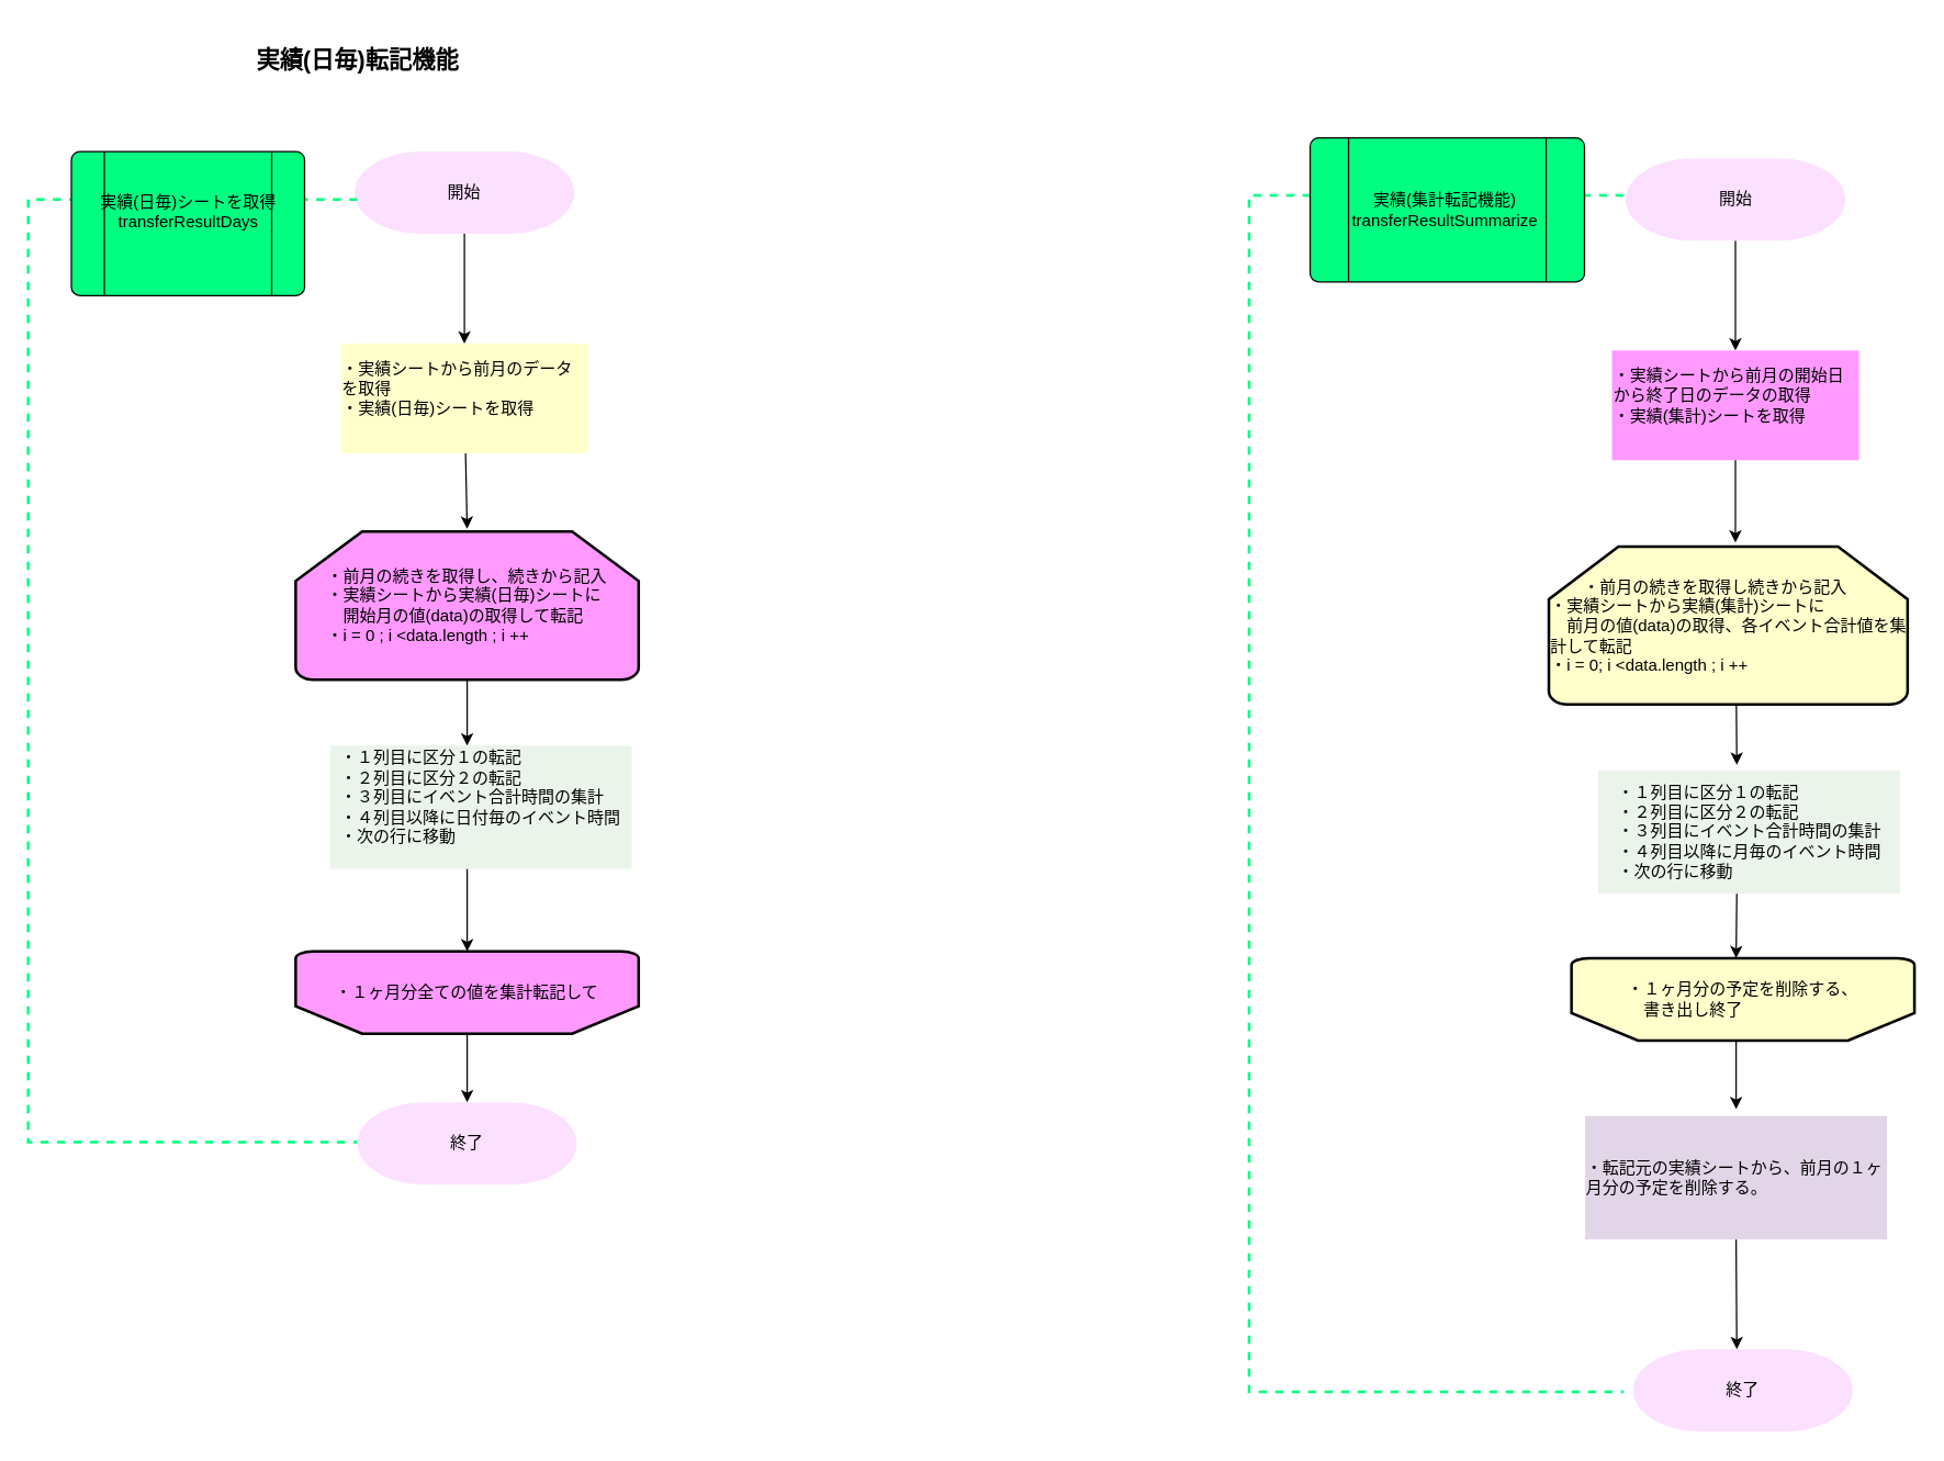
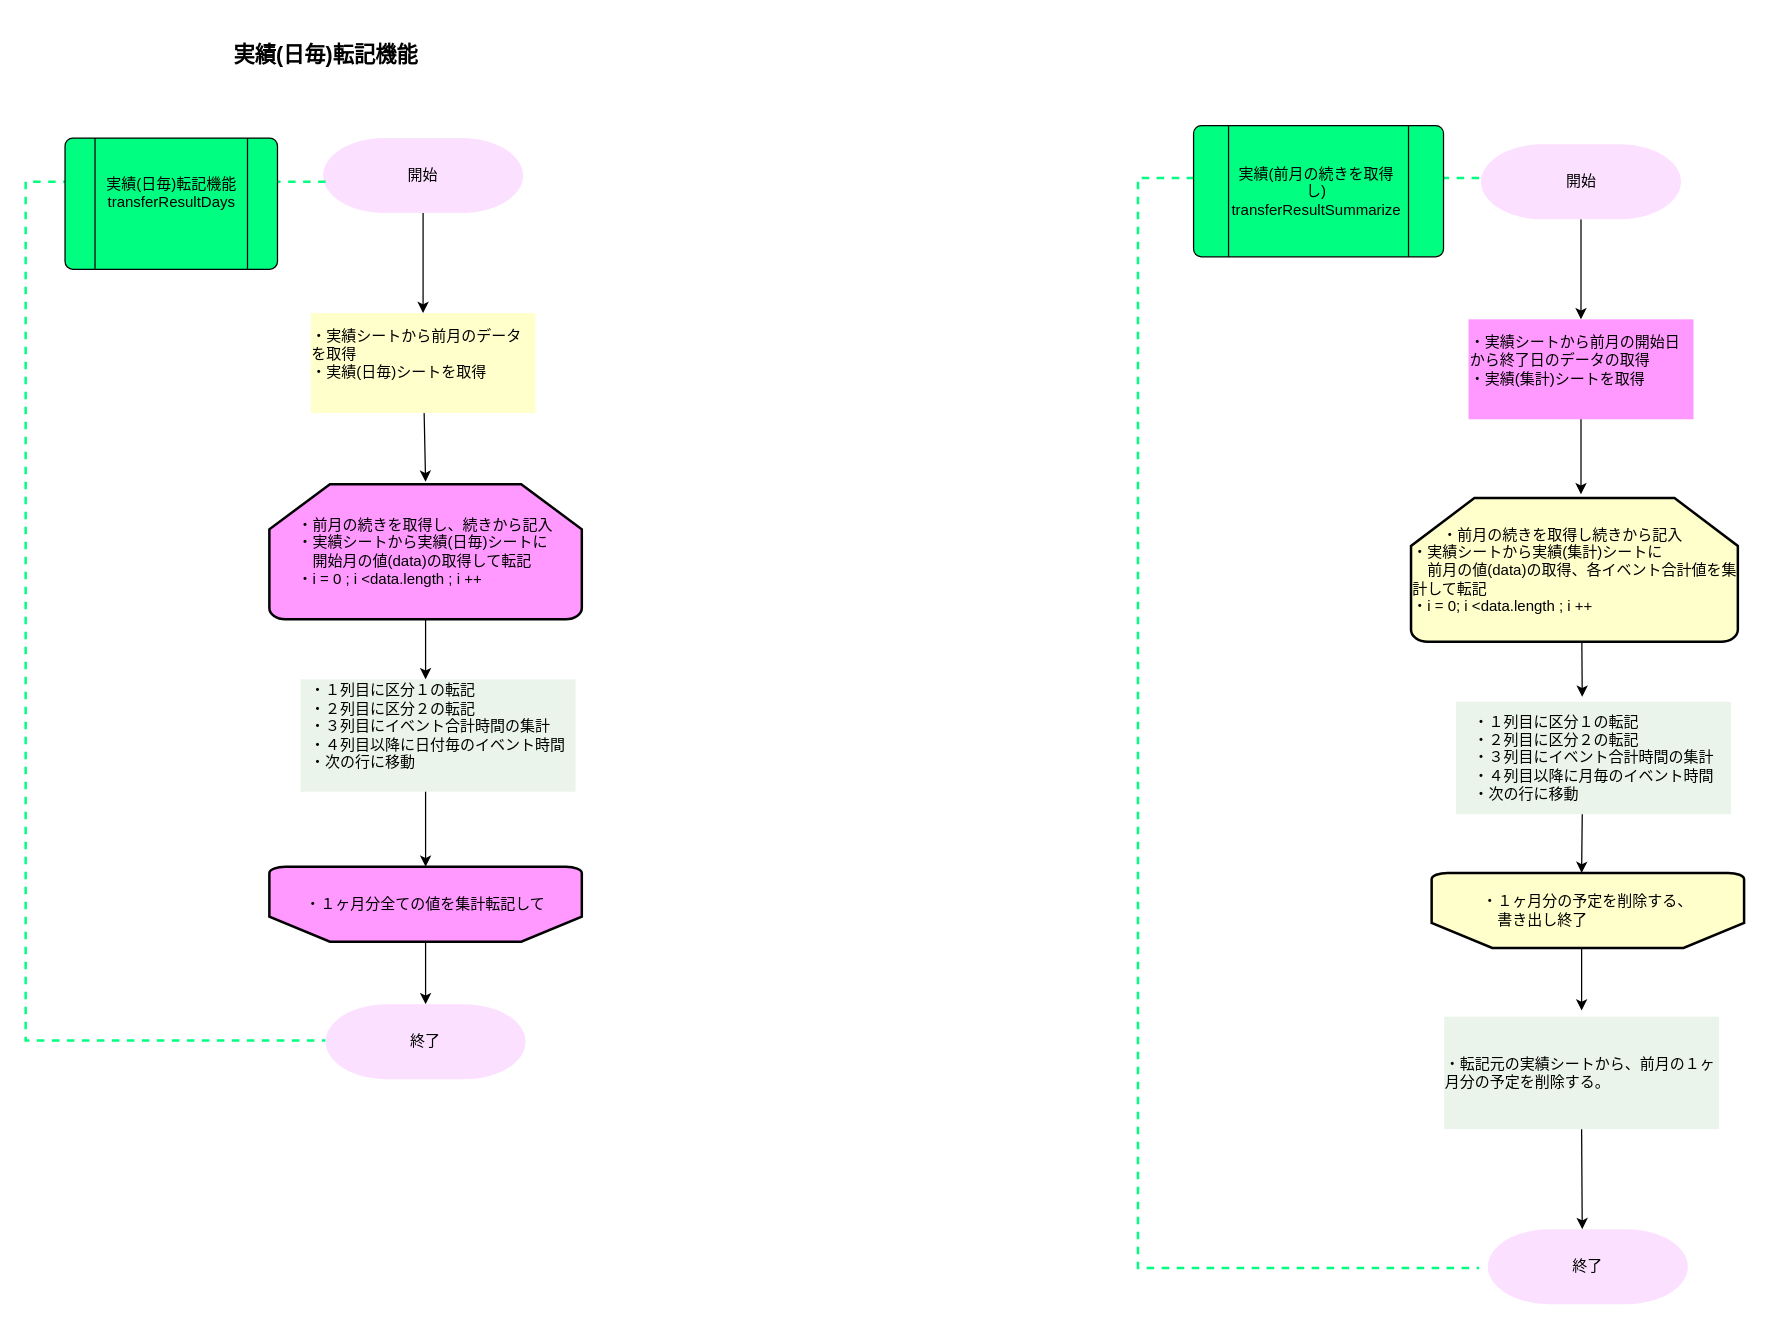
- <mxCell id="33" value="実績(集計転記機能)&lt;br&gt;transferResultSummarize" style="text;strokeColor=none;align=center;fillColor=none;html=1;verticalAlign=middle;whiteSpace=wrap;rounded=0;fontColor=#000000;" parent="1" vertex="1"><mxGeometry x="998" y="110" width="110" height="85" as="geometry" /></mxCell>
+ <mxCell id="33" value="実績(前月の続きを取得し)&lt;br&gt;transferResultSummarize" style="text;strokeColor=none;align=center;fillColor=none;html=1;verticalAlign=middle;whiteSpace=wrap;rounded=0;fontColor=#000000;" parent="1" vertex="1"><mxGeometry x="998" y="110" width="110" height="85" as="geometry" /></mxCell>
- <mxCell id="7" value="実績(日毎)シートを取得&lt;br&gt;transferResultDays" style="text;strokeColor=none;align=center;fillColor=none;html=1;verticalAlign=middle;whiteSpace=wrap;rounded=0;dashed=1;labelBackgroundColor=none;fontSize=12;fontColor=#000000;" parent="1" vertex="1"><mxGeometry x="71.5" y="120" width="130" height="67.5" as="geometry" /></mxCell>
+ <mxCell id="7" value="実績(日毎)転記機能&lt;br&gt;transferResultDays" style="text;strokeColor=none;align=center;fillColor=none;html=1;verticalAlign=middle;whiteSpace=wrap;rounded=0;dashed=1;labelBackgroundColor=none;fontSize=12;fontColor=#000000;" parent="1" vertex="1"><mxGeometry x="71.5" y="120" width="130" height="67.5" as="geometry" /></mxCell>
- <mxCell id="29" value="&lt;div style=&quot;text-align: left;&quot;&gt;・転記元の実績シートから、前月の１ヶ月分の予定を削除する。&lt;/div&gt;&lt;div style=&quot;text-align: left;&quot;&gt;&lt;/div&gt;" style="whiteSpace=wrap;html=1;fillColor=#e1d5e7;strokeColor=none;fontColor=#000000;strokeWidth=2;" parent="1" vertex="1"><mxGeometry x="1155" y="813" width="220" height="90" as="geometry" /></mxCell>
+ <mxCell id="29" value="&lt;div style=&quot;text-align: left;&quot;&gt;・転記元の実績シートから、前月の１ヶ月分の予定を削除する。&lt;/div&gt;&lt;div style=&quot;text-align: left;&quot;&gt;&lt;/div&gt;" style="whiteSpace=wrap;html=1;fillColor=#EBF4EB;strokeColor=none;fontColor=#000000;strokeWidth=2;" parent="1" vertex="1"><mxGeometry x="1155" y="813" width="220" height="90" as="geometry" /></mxCell>
